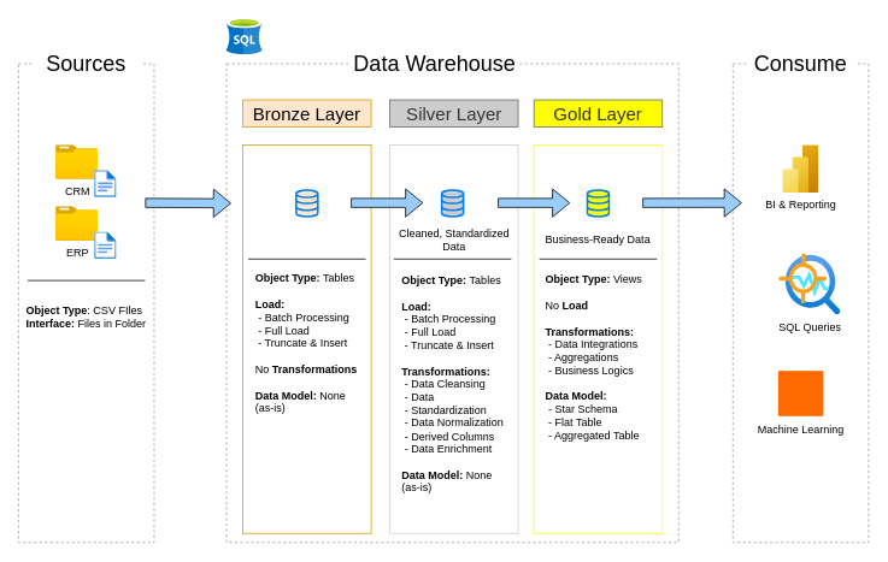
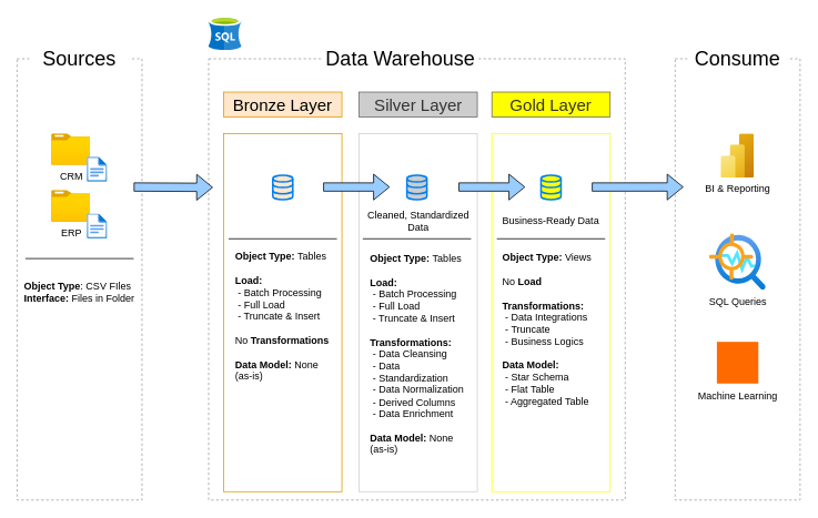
- <mxCell id="37" value="SQL Queries" style="image;aspect=fixed;html=1;points=[];align=center;fontSize=12;image=img/lib/azure2/ai_machine_learning/Anomaly_Detector.svg;" vertex="1" parent="1"><mxGeometry x="861" y="280" width="68" height="68" as="geometry" /></mxCell>
+ <mxCell id="37" value="SQL Queries" style="image;aspect=fixed;html=1;points=[];align=center;fontSize=12;image=img/lib/azure2/ai_machine_learning/Anomaly_Detector.svg;" vertex="1" parent="1"><mxGeometry x="851" y="280" width="68" height="68" as="geometry" /></mxCell>
- <mxCell id="34" value="&lt;b&gt;Object Type: &lt;/b&gt;Views&lt;div&gt;&lt;b&gt;&lt;br&gt;&lt;/b&gt;&lt;div&gt;No&lt;b&gt; Load&lt;/b&gt;&lt;/div&gt;&lt;div&gt;&lt;b&gt;&lt;br&gt;&lt;/b&gt;&lt;/div&gt;&lt;div&gt;&lt;b&gt;Transformations:&lt;/b&gt;&lt;/div&gt;&lt;div&gt;&amp;nbsp;- Data Integrations&lt;/div&gt;&lt;div&gt;&amp;nbsp;- Aggregations&lt;/div&gt;&lt;div&gt;&amp;nbsp;- Business Logics&lt;/div&gt;&lt;div&gt;&lt;br&gt;&lt;/div&gt;&lt;div&gt;&lt;b&gt;Data Model:&amp;nbsp;&lt;/b&gt;&lt;/div&gt;&lt;/div&gt;&lt;div&gt;&amp;nbsp;- Star Schema&lt;/div&gt;&lt;div&gt;&amp;nbsp;- Flat Table&lt;/div&gt;&lt;div&gt;&amp;nbsp;- Aggregated Table&lt;/div&gt;" style="text;html=1;align=left;verticalAlign=middle;whiteSpace=wrap;rounded=0;" vertex="1" parent="1"><mxGeometry x="601" y="290" width="120" height="210" as="geometry" /></mxCell>
+ <mxCell id="34" value="&lt;b&gt;Object Type: &lt;/b&gt;Views&lt;div&gt;&lt;b&gt;&lt;br&gt;&lt;/b&gt;&lt;div&gt;No&lt;b&gt; Load&lt;/b&gt;&lt;/div&gt;&lt;div&gt;&lt;b&gt;&lt;br&gt;&lt;/b&gt;&lt;/div&gt;&lt;div&gt;&lt;b&gt;Transformations:&lt;/b&gt;&lt;/div&gt;&lt;div&gt;&amp;nbsp;- Data Integrations&lt;/div&gt;&lt;div&gt;&amp;nbsp;- Truncate&lt;/div&gt;&lt;div&gt;&amp;nbsp;- Business Logics&lt;/div&gt;&lt;div&gt;&lt;br&gt;&lt;/div&gt;&lt;div&gt;&lt;b&gt;Data Model:&amp;nbsp;&lt;/b&gt;&lt;/div&gt;&lt;/div&gt;&lt;div&gt;&amp;nbsp;- Star Schema&lt;/div&gt;&lt;div&gt;&amp;nbsp;- Flat Table&lt;/div&gt;&lt;div&gt;&amp;nbsp;- Aggregated Table&lt;/div&gt;" style="text;html=1;align=left;verticalAlign=middle;whiteSpace=wrap;rounded=0;" vertex="1" parent="1"><mxGeometry x="601" y="290" width="120" height="210" as="geometry" /></mxCell>
